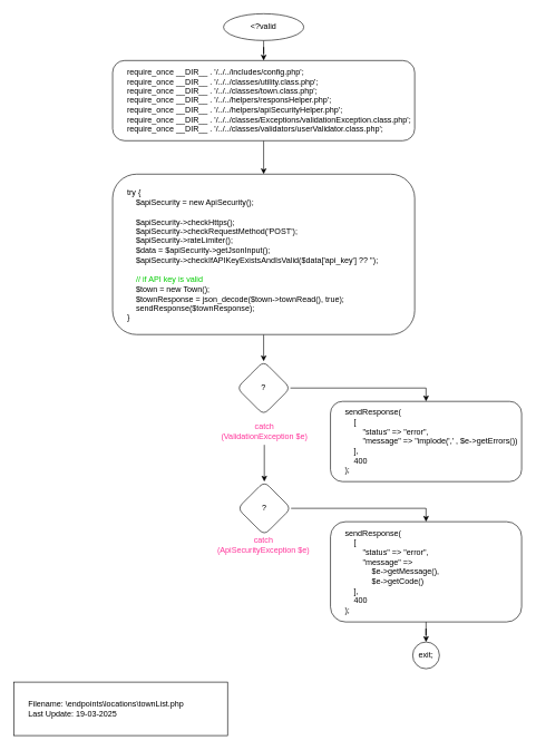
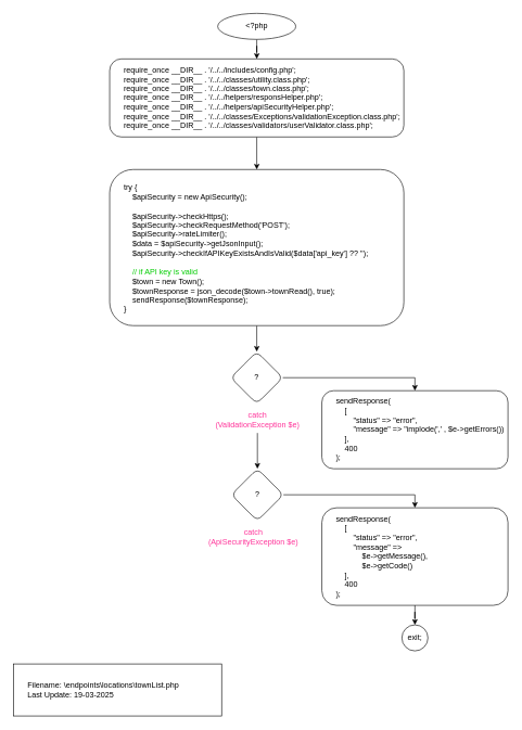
- <mxCell id="3" value="&amp;lt;?valid" style="ellipse;whiteSpace=wrap;html=1;" vertex="1" parent="1"><mxGeometry x="334" y="20" width="120" height="40" as="geometry" /></mxCell>
+ <mxCell id="3" value="&amp;lt;?php" style="ellipse;whiteSpace=wrap;html=1;" vertex="1" parent="1"><mxGeometry x="334" y="20" width="120" height="40" as="geometry" /></mxCell>
- <mxCell id="15" value="catch (ApiSecurityException $e)" style="text;html=1;align=center;verticalAlign=middle;whiteSpace=wrap;rounded=0;fontColor=#FF3399;" vertex="1" parent="1"><mxGeometry x="322" y="800" width="144" height="30" as="geometry" /></mxCell>
+ <mxCell id="15" value="catch (ApiSecurityException $e)" style="text;html=1;align=center;verticalAlign=middle;whiteSpace=wrap;rounded=0;fontColor=#FF3399;" vertex="1" parent="1"><mxGeometry x="317" y="810" width="144" height="30" as="geometry" /></mxCell>
